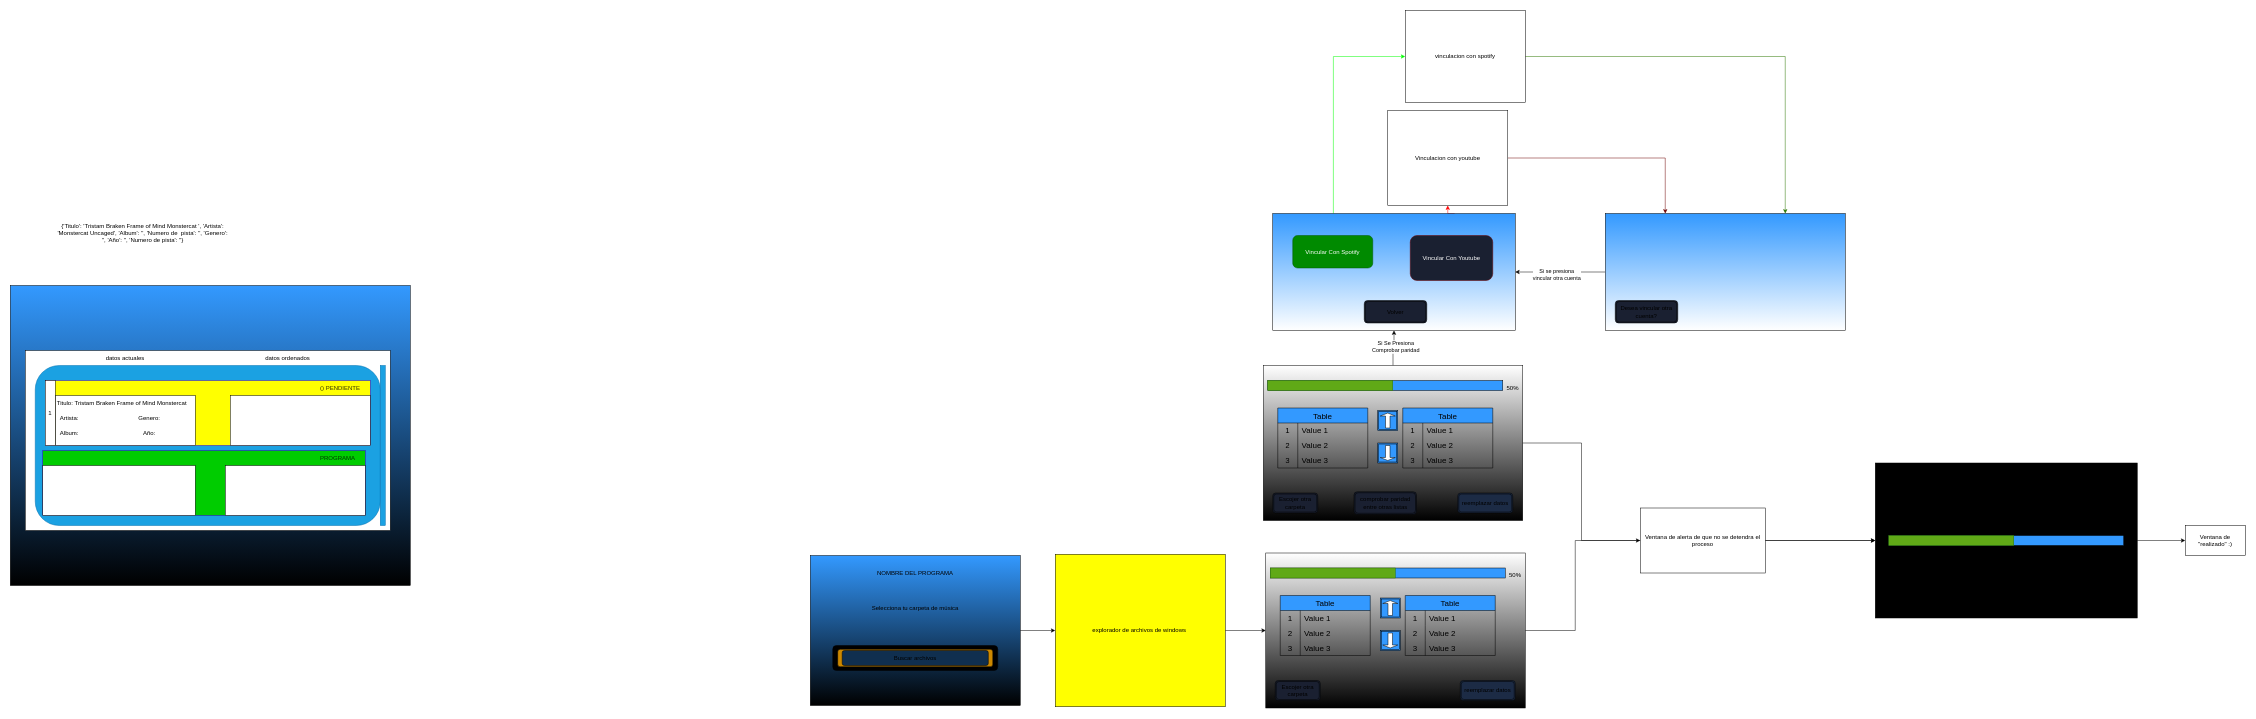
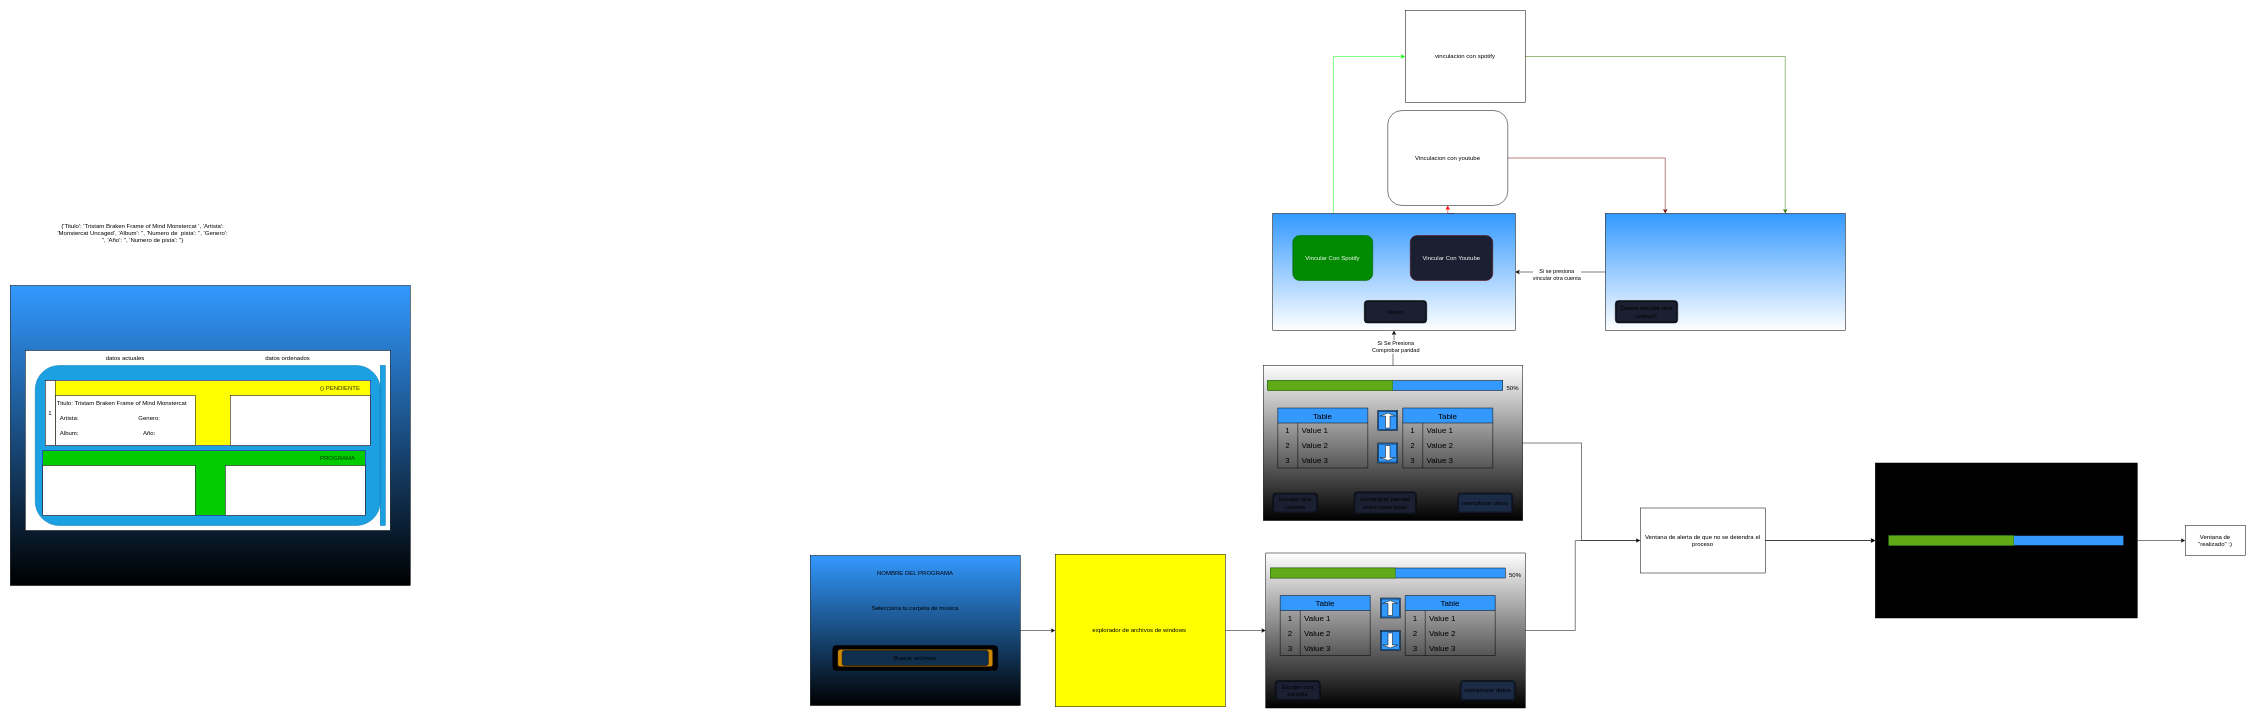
- <mxCell id="86" value="Vinculacion con youtube" style="rounded=0;whiteSpace=wrap;html=1;" parent="1" vertex="1"><mxGeometry x="2775" y="220" width="240" height="190" as="geometry" /></mxCell>
+ <mxCell id="86" value="Vinculacion con youtube" style="whiteSpace=wrap;html=1;rounded=1;" parent="1" vertex="1"><mxGeometry x="2775" y="220" width="240" height="190" as="geometry" /></mxCell>
- <mxCell id="80" value="Vincular Con Spotify" style="rounded=1;whiteSpace=wrap;html=1;fillColor=#008a00;fontColor=#ffffff;strokeColor=#005700;" parent="1" vertex="1"><mxGeometry x="2585" y="470" width="160" height="65" as="geometry" /></mxCell>
+ <mxCell id="80" value="Vincular Con Spotify" style="rounded=1;whiteSpace=wrap;html=1;fillColor=#008a00;fontColor=#ffffff;strokeColor=#005700;" parent="1" vertex="1"><mxGeometry x="2585" y="470" width="160" height="90" as="geometry" /></mxCell>
